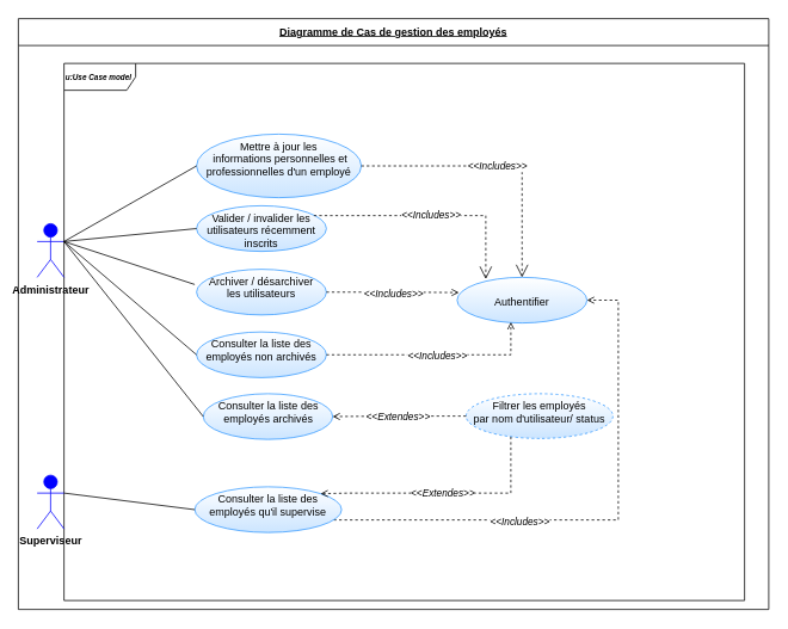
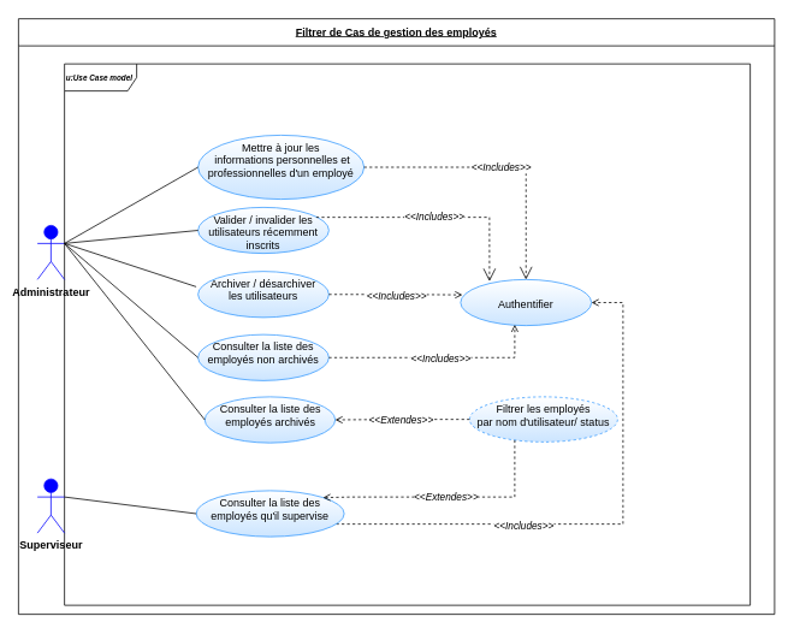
- <mxCell id="2" value="&lt;u&gt;Diagramme de Cas de gestion des employés&lt;/u&gt;" style="swimlane;fontStyle=1;align=center;horizontal=1;startSize=30;collapsible=0;html=1;whiteSpace=wrap;" vertex="1" parent="1"><mxGeometry x="20" y="20" width="838" height="660" as="geometry" /></mxCell>
+ <mxCell id="2" value="&lt;u&gt;Filtrer de Cas de gestion des employés&lt;/u&gt;" style="swimlane;fontStyle=1;align=center;horizontal=1;startSize=30;collapsible=0;html=1;whiteSpace=wrap;" vertex="1" parent="1"><mxGeometry x="20" y="20" width="838" height="660" as="geometry" /></mxCell>
